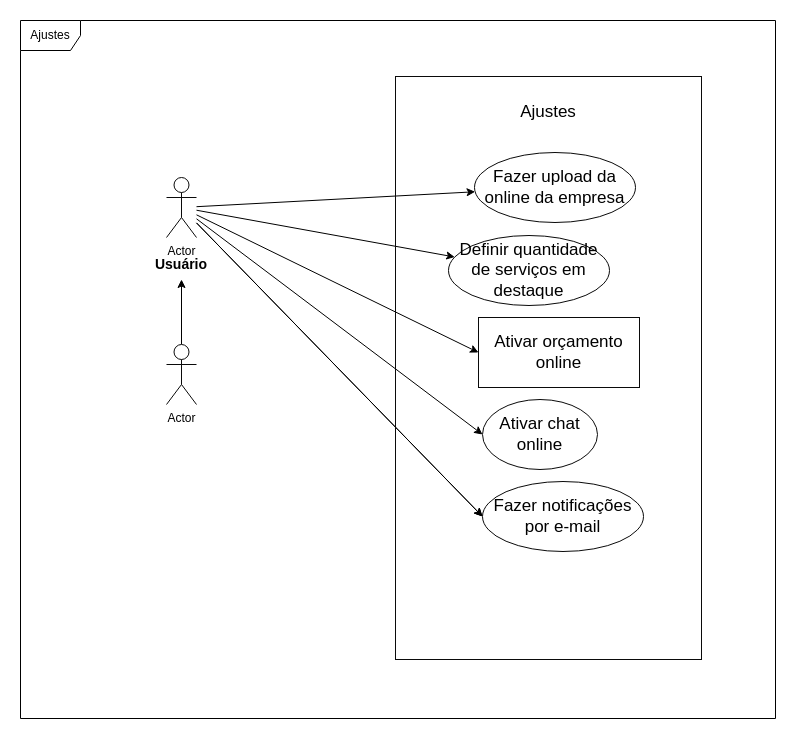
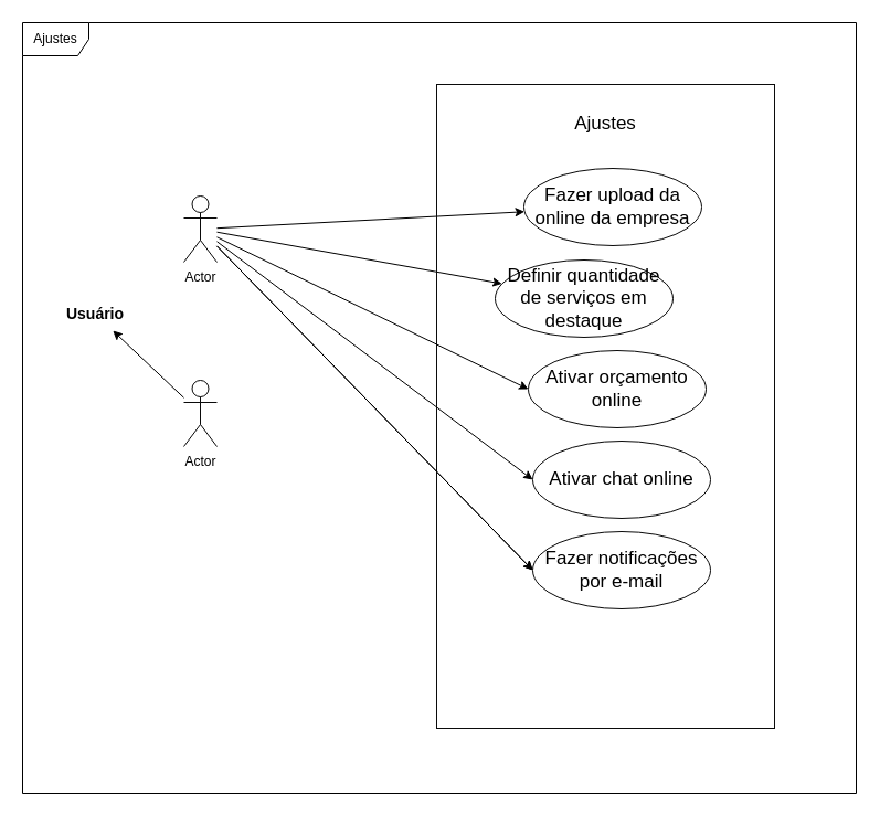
- <mxCell id="10" value="&lt;font size=&quot;1&quot; color=&quot;#000000&quot;&gt;&lt;b style=&quot;font-size: 14px;&quot;&gt;Usuário&lt;/b&gt;&lt;/font&gt;" style="text;html=1;align=center;verticalAlign=middle;whiteSpace=wrap;rounded=0;" parent="1" vertex="1"><mxGeometry x="151" y="249" width="60" height="30" as="geometry" /></mxCell>
+ <mxCell id="10" value="&lt;font size=&quot;1&quot; color=&quot;#000000&quot;&gt;&lt;b style=&quot;font-size: 14px;&quot;&gt;Usuário&lt;/b&gt;&lt;/font&gt;" style="text;html=1;align=center;verticalAlign=middle;whiteSpace=wrap;rounded=0;" parent="1" vertex="1"><mxGeometry x="56" y="269" width="60" height="30" as="geometry" /></mxCell>
- <mxCell id="17" value="Ativar orçamento online" style="whiteSpace=wrap;html=1;strokeColor=#0A0A0A;fontSize=17;fontColor=#000000;fillColor=none;rounded=0;" parent="1" vertex="1"><mxGeometry x="478" y="317" width="161" height="70" as="geometry" /></mxCell>
+ <mxCell id="17" value="Ativar orçamento online" style="ellipse;whiteSpace=wrap;html=1;strokeColor=#0A0A0A;fontSize=17;fontColor=#000000;fillColor=none;" parent="1" vertex="1"><mxGeometry x="478" y="317" width="161" height="70" as="geometry" /></mxCell>
- <mxCell id="16" value="Ativar chat online" style="ellipse;whiteSpace=wrap;html=1;strokeColor=#0A0A0A;fontSize=17;fontColor=#000000;fillColor=none;" parent="1" vertex="1"><mxGeometry x="482" y="399" width="115" height="70" as="geometry" /></mxCell>
+ <mxCell id="16" value="Ativar chat online" style="ellipse;whiteSpace=wrap;html=1;strokeColor=#0A0A0A;fontSize=17;fontColor=#000000;fillColor=none;" parent="1" vertex="1"><mxGeometry x="482" y="399" width="161" height="70" as="geometry" /></mxCell>
